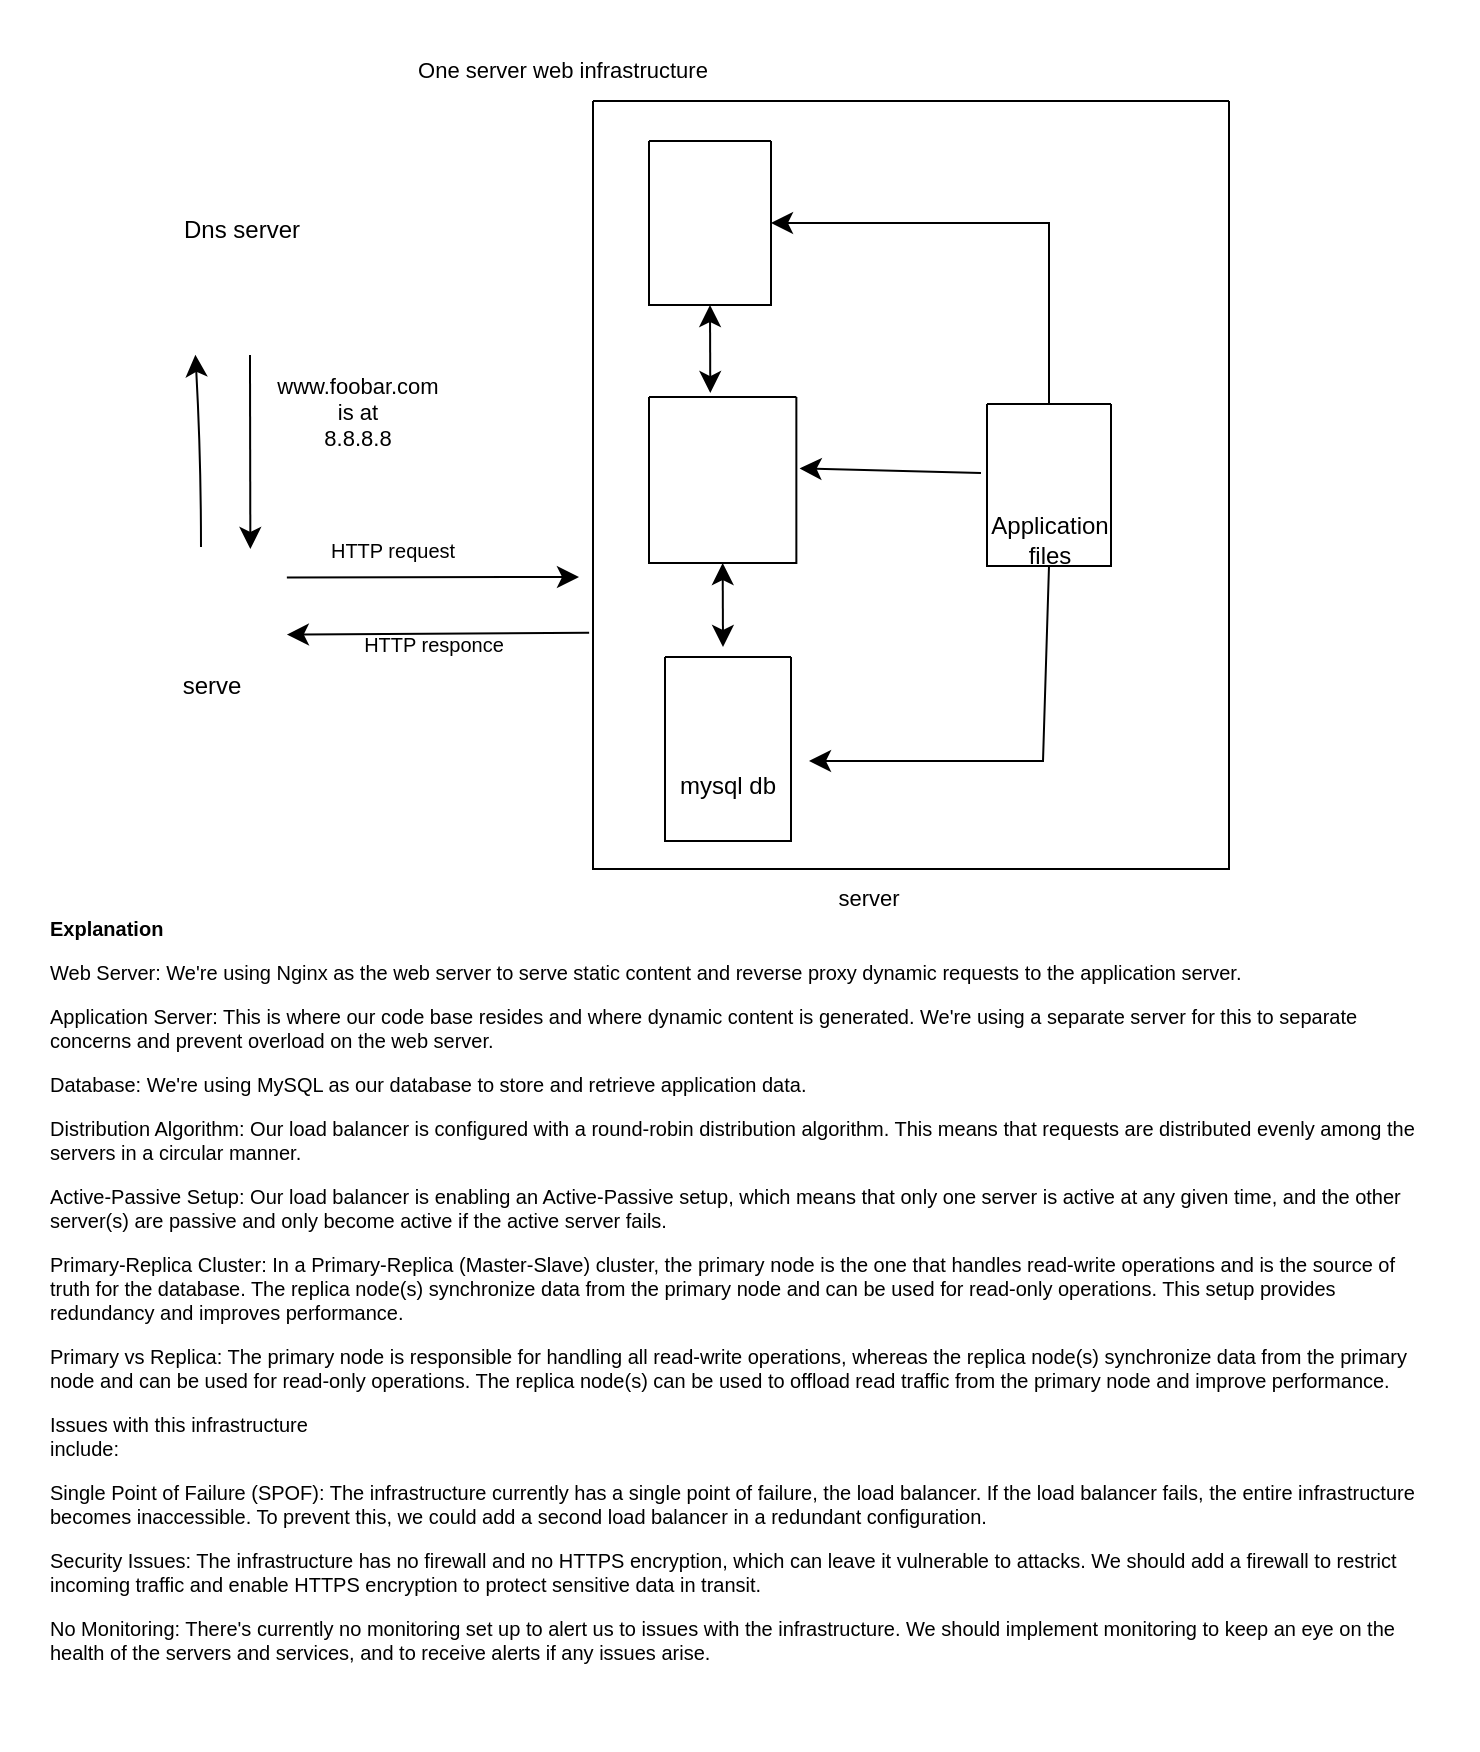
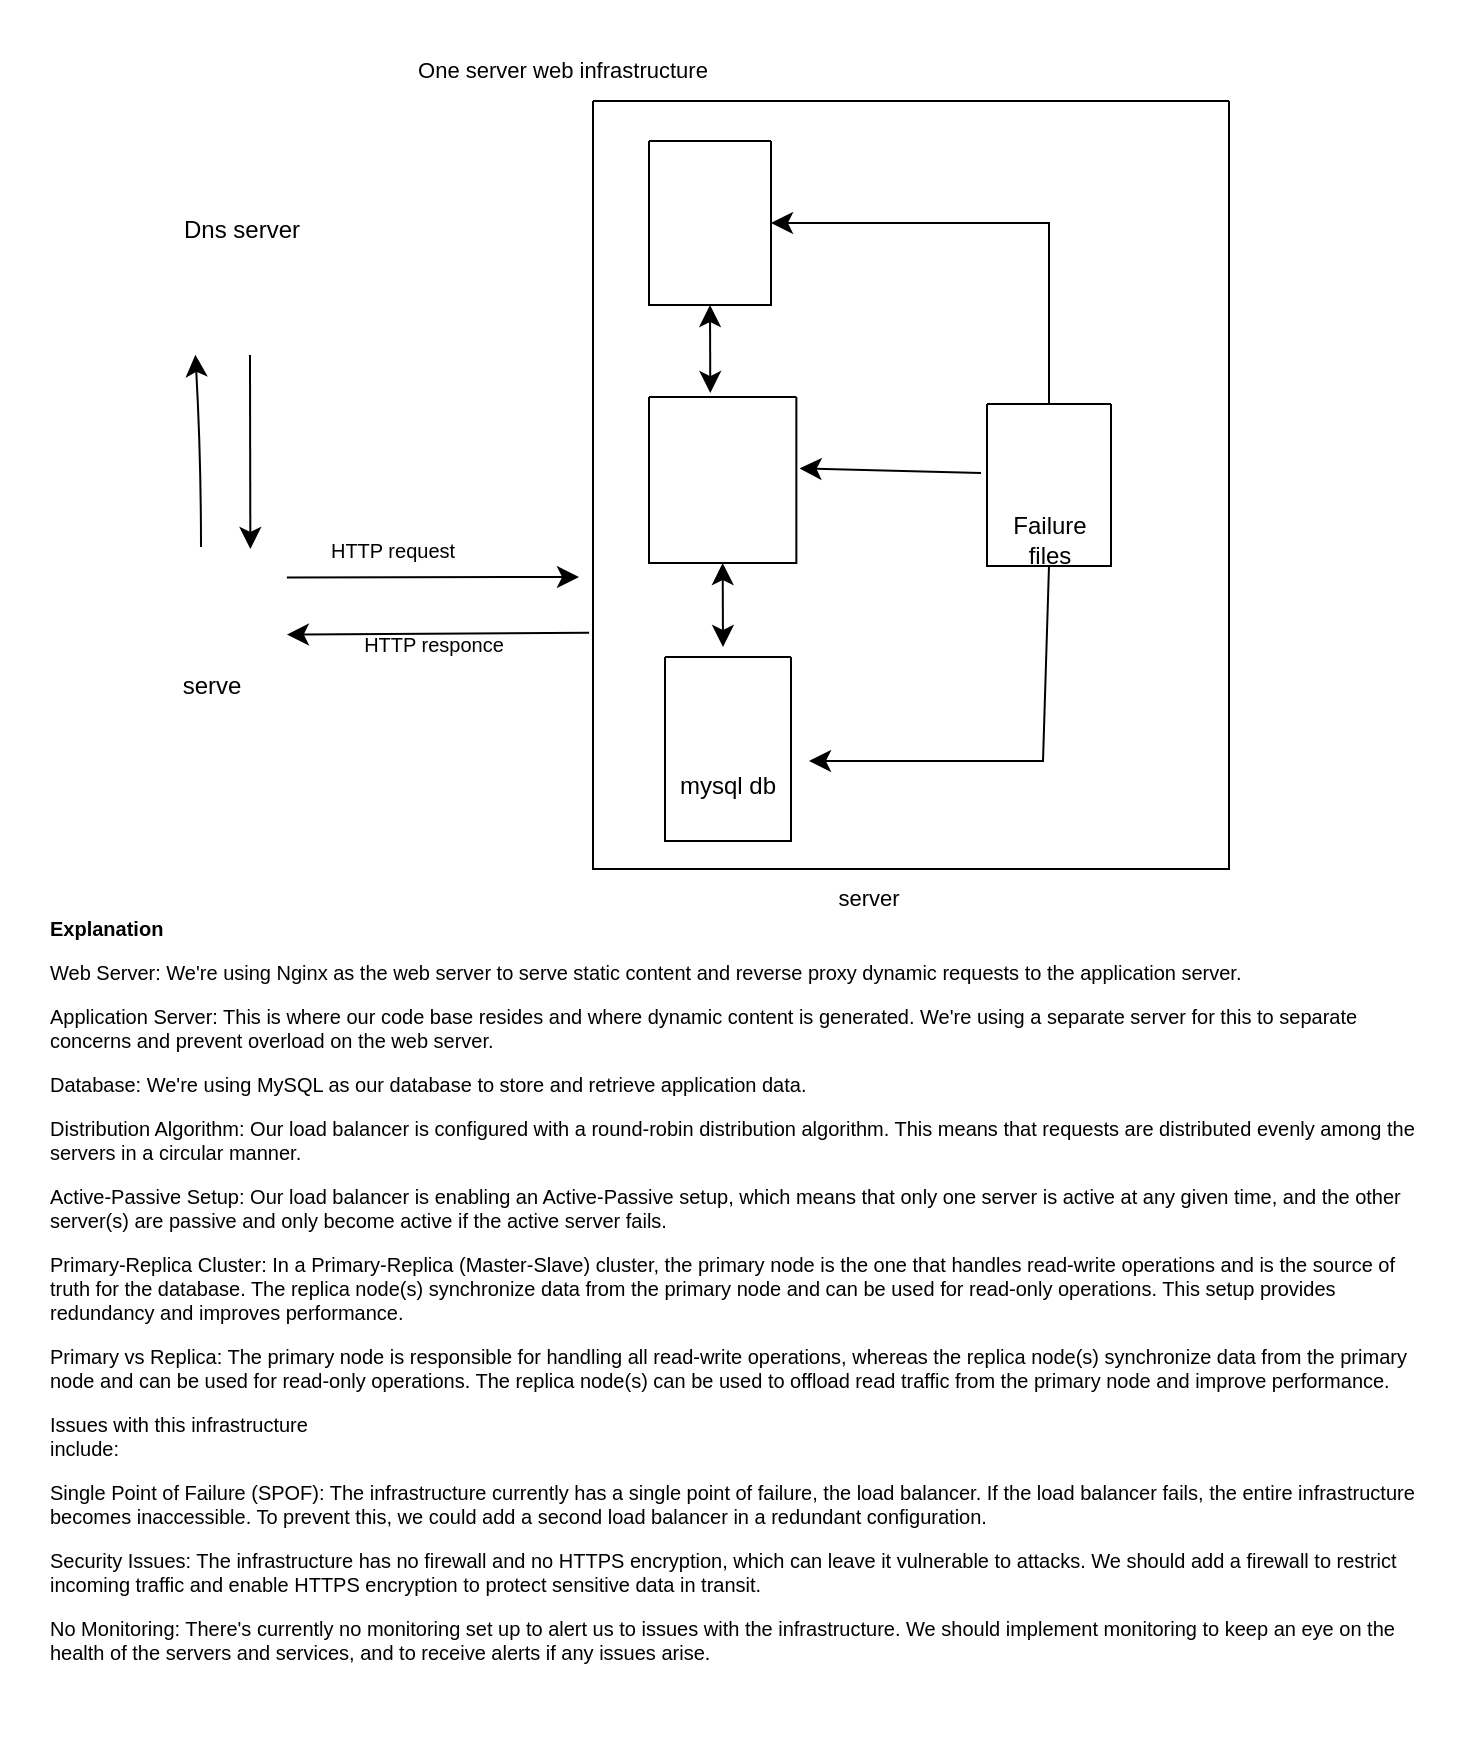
- <mxCell id="28" value="www.foobar.com&lt;br&gt;is at&lt;br&gt;8.8.8.8" style="text;html=1;strokeColor=none;fillColor=none;align=center;verticalAlign=middle;whiteSpace=wrap;rounded=0;fontSize=11;" vertex="1" parent="1"><mxGeometry x="128" y="186" width="102" height="40" as="geometry" /></mxCell>
- <mxCell id="24" value="Application files" style="text;html=1;strokeColor=none;fillColor=none;align=center;verticalAlign=middle;whiteSpace=wrap;rounded=0;fontSize=12;" vertex="1" parent="23"><mxGeometry x="2" y="59" width="60" height="19" as="geometry" /></mxCell>
+ <mxCell id="24" value="Failure files" style="text;html=1;strokeColor=none;fillColor=none;align=center;verticalAlign=middle;whiteSpace=wrap;rounded=0;fontSize=12;" vertex="1" parent="23"><mxGeometry x="2" y="59" width="60" height="19" as="geometry" /></mxCell>
